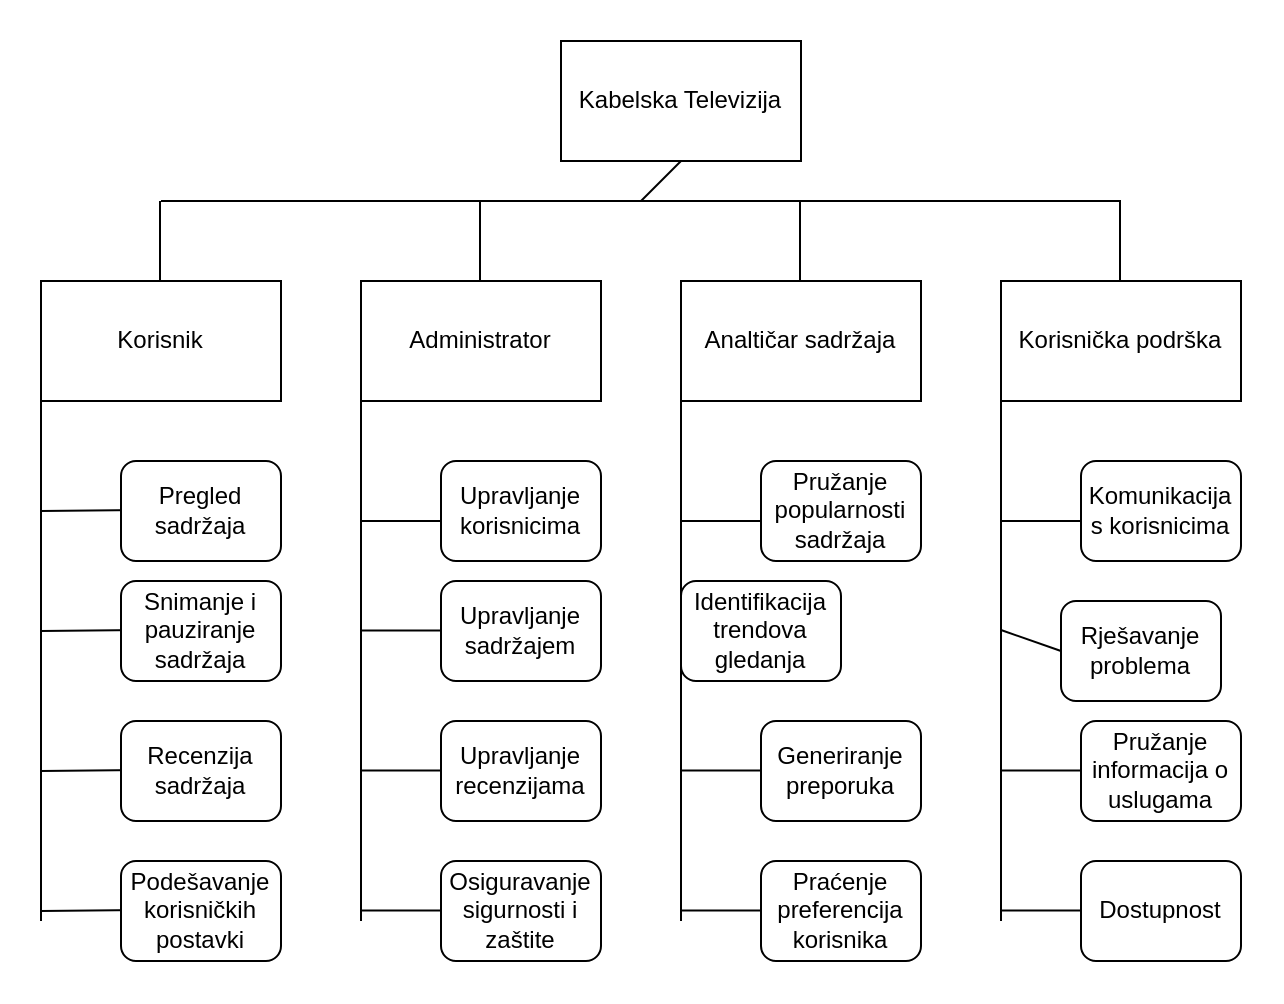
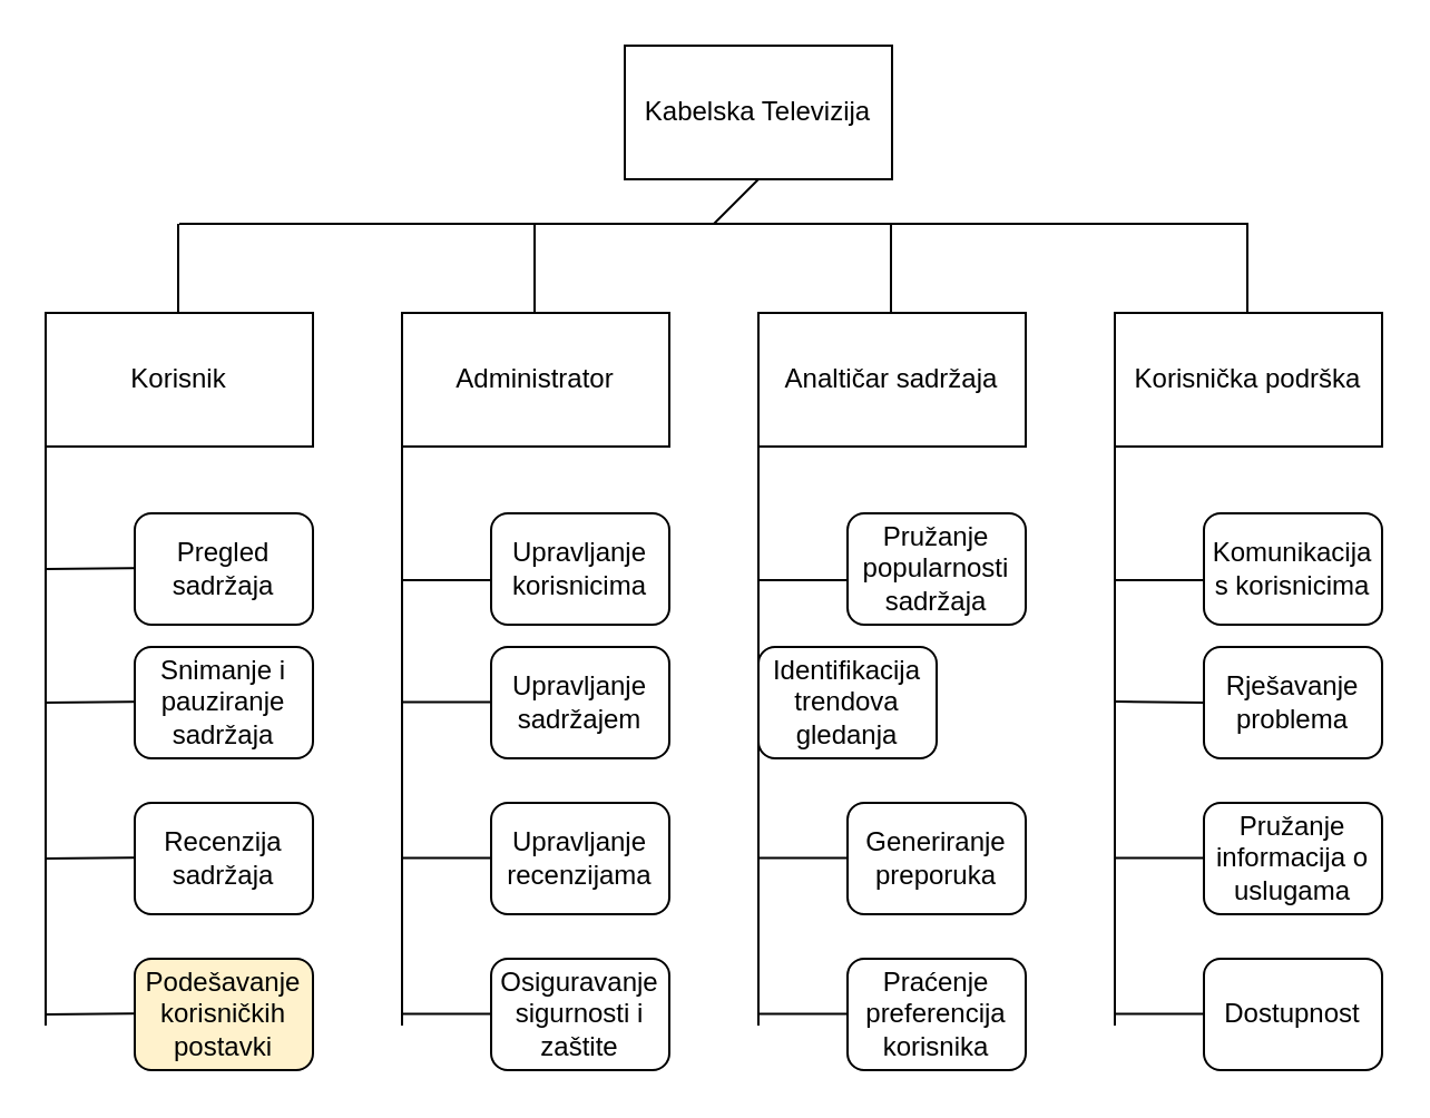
- <mxCell id="45" value="Rješavanje problema" style="rounded=1;whiteSpace=wrap;html=1;" vertex="1" parent="1"><mxGeometry x="530" y="300" width="80" height="50" as="geometry" /></mxCell>
+ <mxCell id="45" value="Rješavanje problema" style="rounded=1;whiteSpace=wrap;html=1;" vertex="1" parent="1"><mxGeometry x="540" y="290" width="80" height="50" as="geometry" /></mxCell>
- <mxCell id="23" value="Podešavanje korisničkih postavki" style="rounded=1;whiteSpace=wrap;html=1;" vertex="1" parent="1"><mxGeometry x="60" y="430" width="80" height="50" as="geometry" /></mxCell>
+ <mxCell id="23" value="Podešavanje korisničkih postavki" style="rounded=1;whiteSpace=wrap;html=1;fillColor=#fff2cc;" vertex="1" parent="1"><mxGeometry x="60" y="430" width="80" height="50" as="geometry" /></mxCell>
